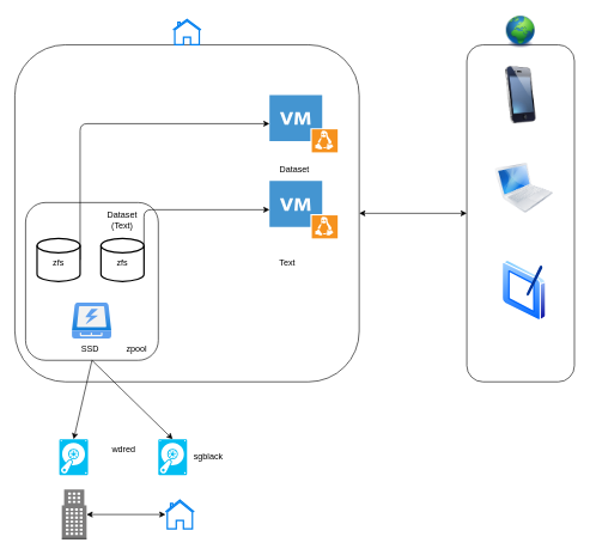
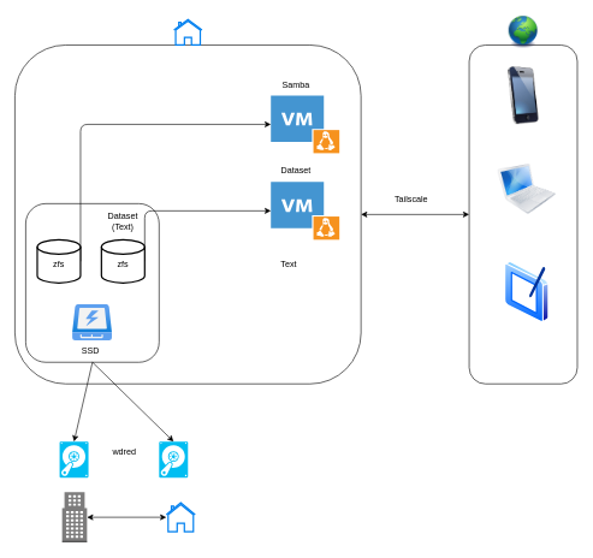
+ <mxCell id="15" value="Samba" style="text;strokeColor=none;align=center;fillColor=none;html=1;verticalAlign=middle;whiteSpace=wrap;rounded=0;" vertex="1" parent="1"><mxGeometry x="380" y="102" width="60" height="30" as="geometry" /></mxCell>
+ <mxCell id="36" value="Tailscale" style="text;strokeColor=none;align=center;fillColor=none;html=1;verticalAlign=middle;whiteSpace=wrap;rounded=0;" vertex="1" parent="1"><mxGeometry x="540" y="262" width="60" height="30" as="geometry" /></mxCell>
- <mxCell id="26" value="zpool" style="text;strokeColor=none;align=center;fillColor=none;html=1;verticalAlign=middle;whiteSpace=wrap;rounded=0;" vertex="1" parent="1"><mxGeometry x="160" y="472" width="60" height="30" as="geometry" /></mxCell>
- <mxCell id="19" value="sgblack" style="text;strokeColor=none;align=center;fillColor=none;html=1;verticalAlign=middle;whiteSpace=wrap;rounded=0;" vertex="1" parent="1"><mxGeometry x="260" y="622" width="60" height="30" as="geometry" /></mxCell>
